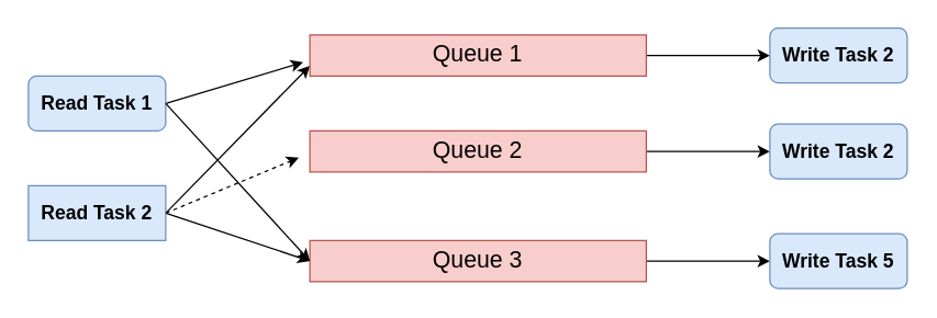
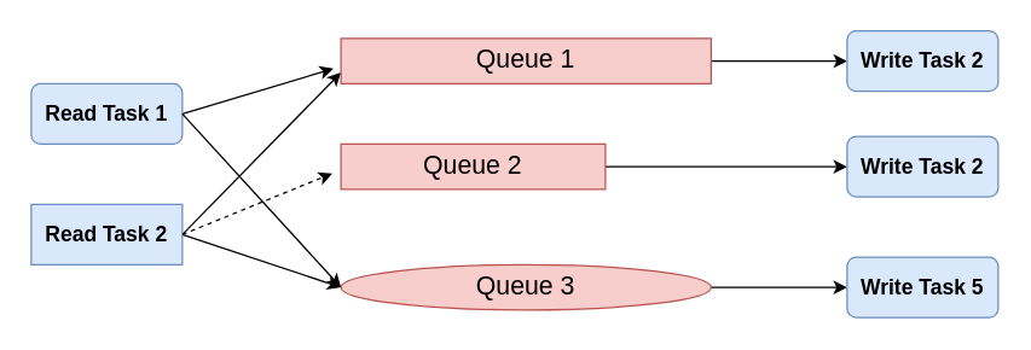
- <mxCell id="10" value="Queue 2" style="rounded=0;whiteSpace=wrap;html=1;fontSize=17;fillColor=#f8cecc;strokeColor=#b85450;" parent="1" vertex="1"><mxGeometry x="225" y="95" width="245" height="30" as="geometry" /></mxCell>
+ <mxCell id="10" value="Queue 2" style="rounded=0;whiteSpace=wrap;html=1;fontSize=17;fillColor=#f8cecc;strokeColor=#b85450;" parent="1" vertex="1"><mxGeometry x="225" y="95" width="175" height="30" as="geometry" /></mxCell>
- <mxCell id="12" value="Queue 3" style="rounded=0;whiteSpace=wrap;html=1;fontSize=17;fillColor=#f8cecc;strokeColor=#b85450;" parent="1" vertex="1"><mxGeometry x="225" y="175" width="245" height="30" as="geometry" /></mxCell>
+ <mxCell id="12" value="Queue 3" style="ellipse;whiteSpace=wrap;html=1;fontSize=17;fillColor=#f8cecc;strokeColor=#b85450;" parent="1" vertex="1"><mxGeometry x="225" y="175" width="245" height="30" as="geometry" /></mxCell>
